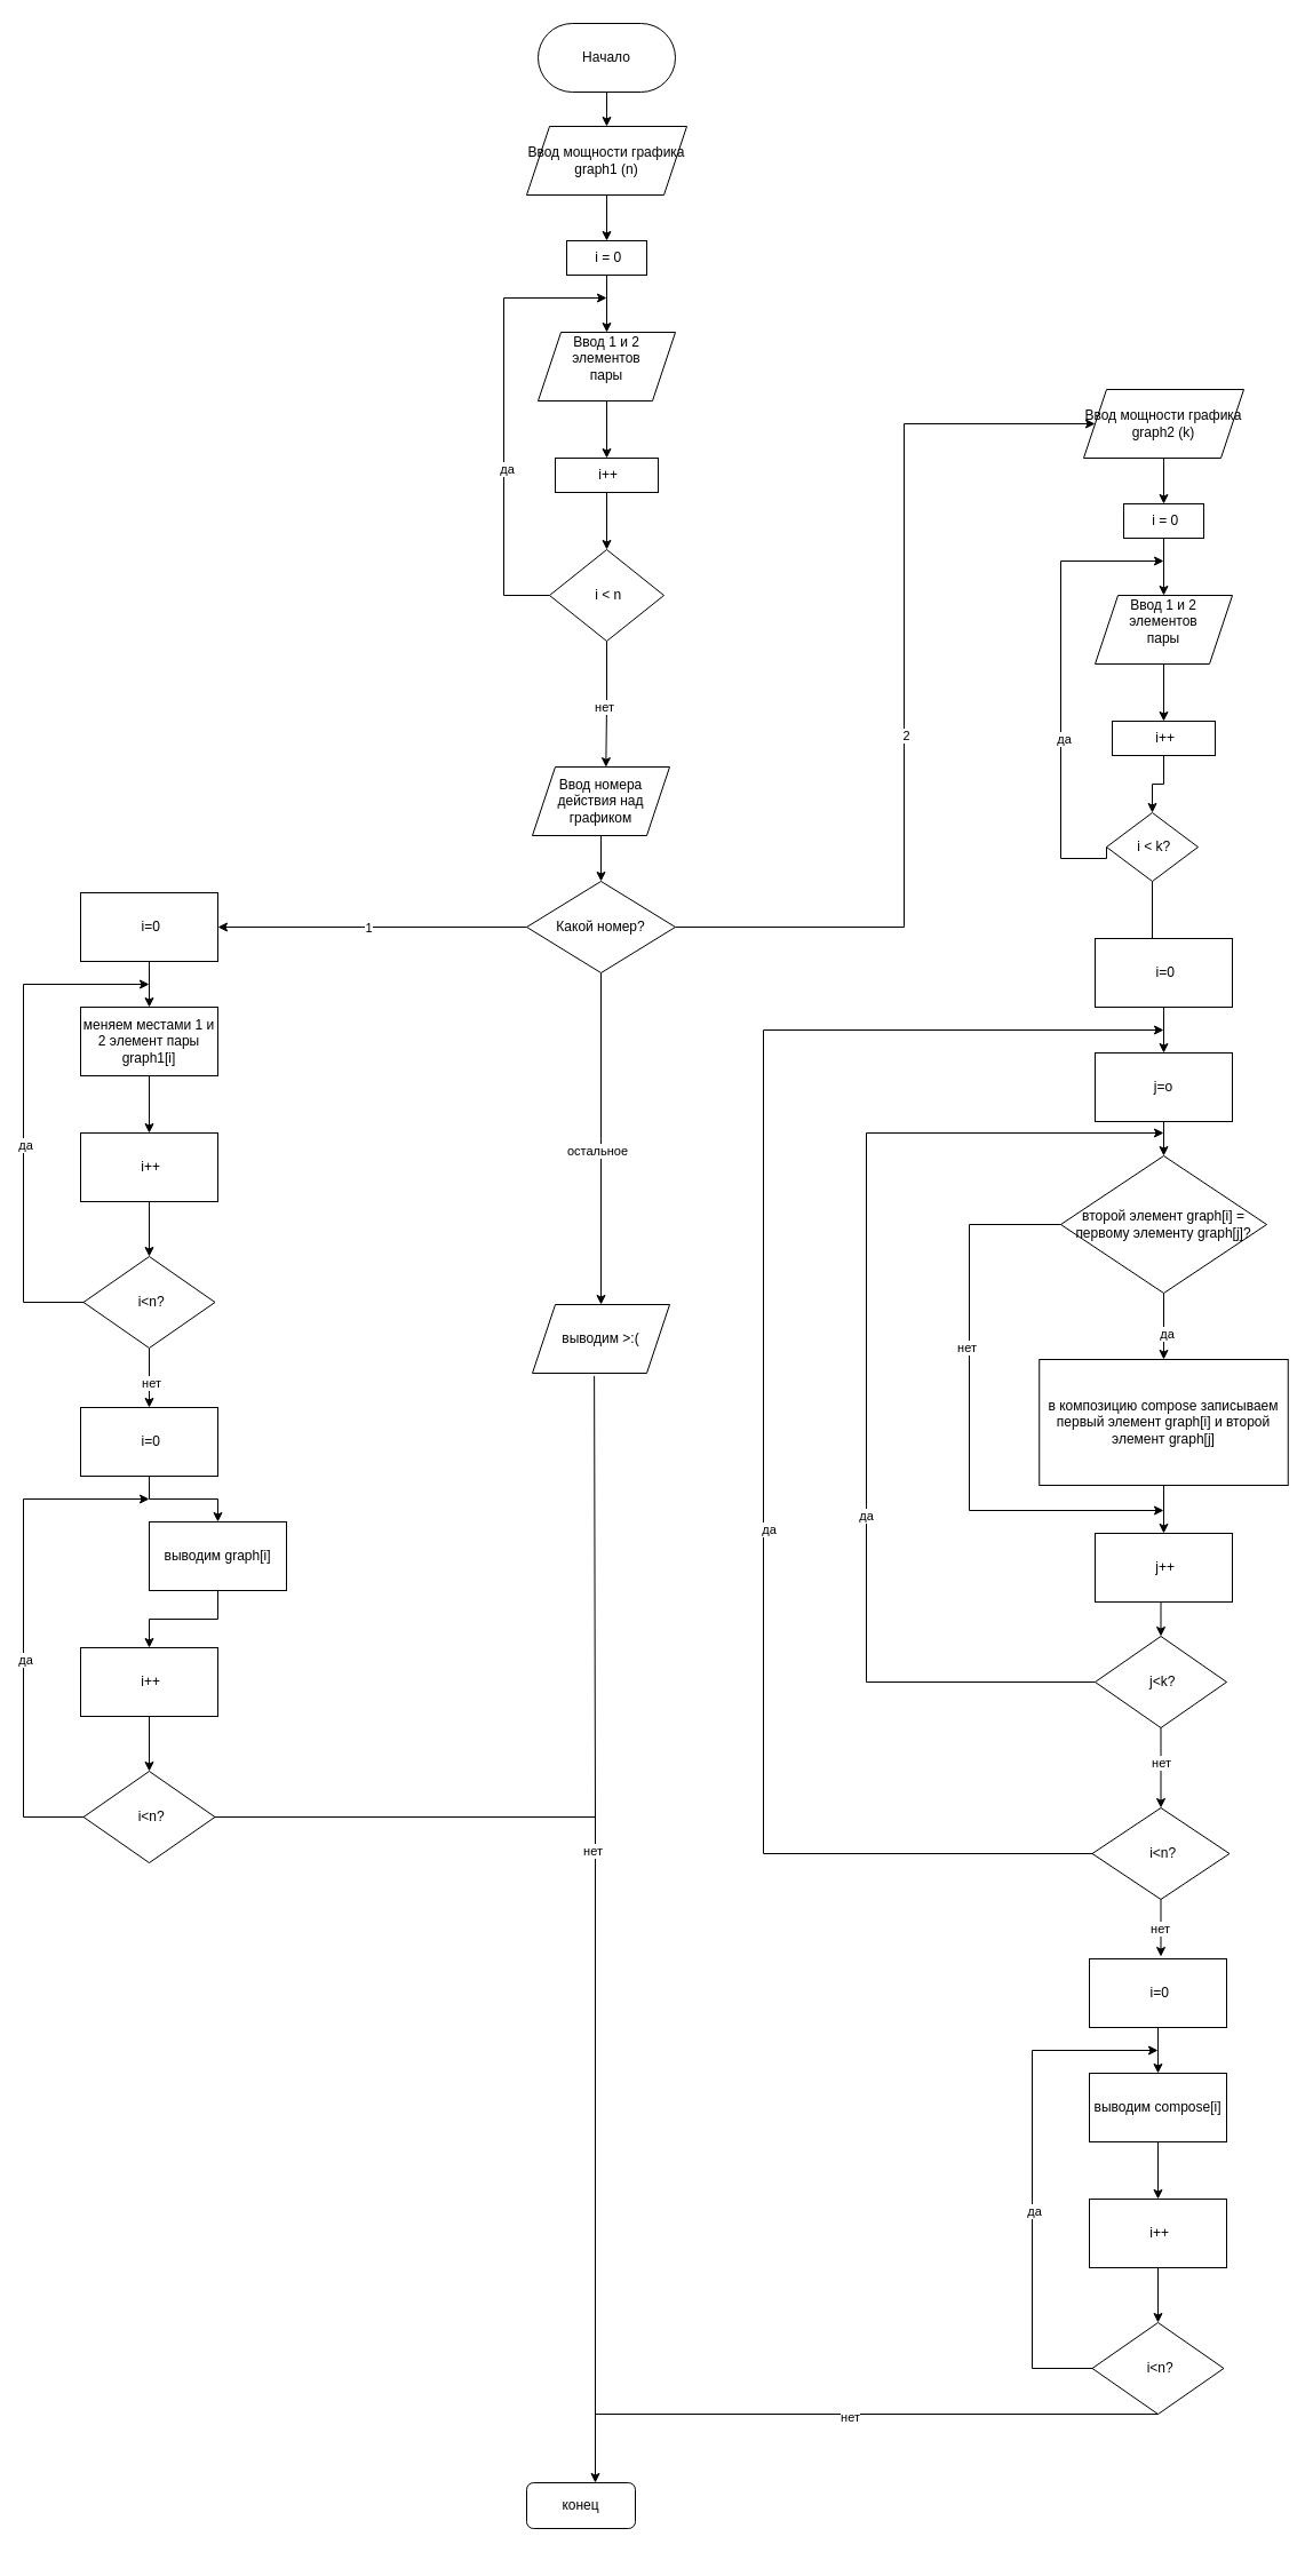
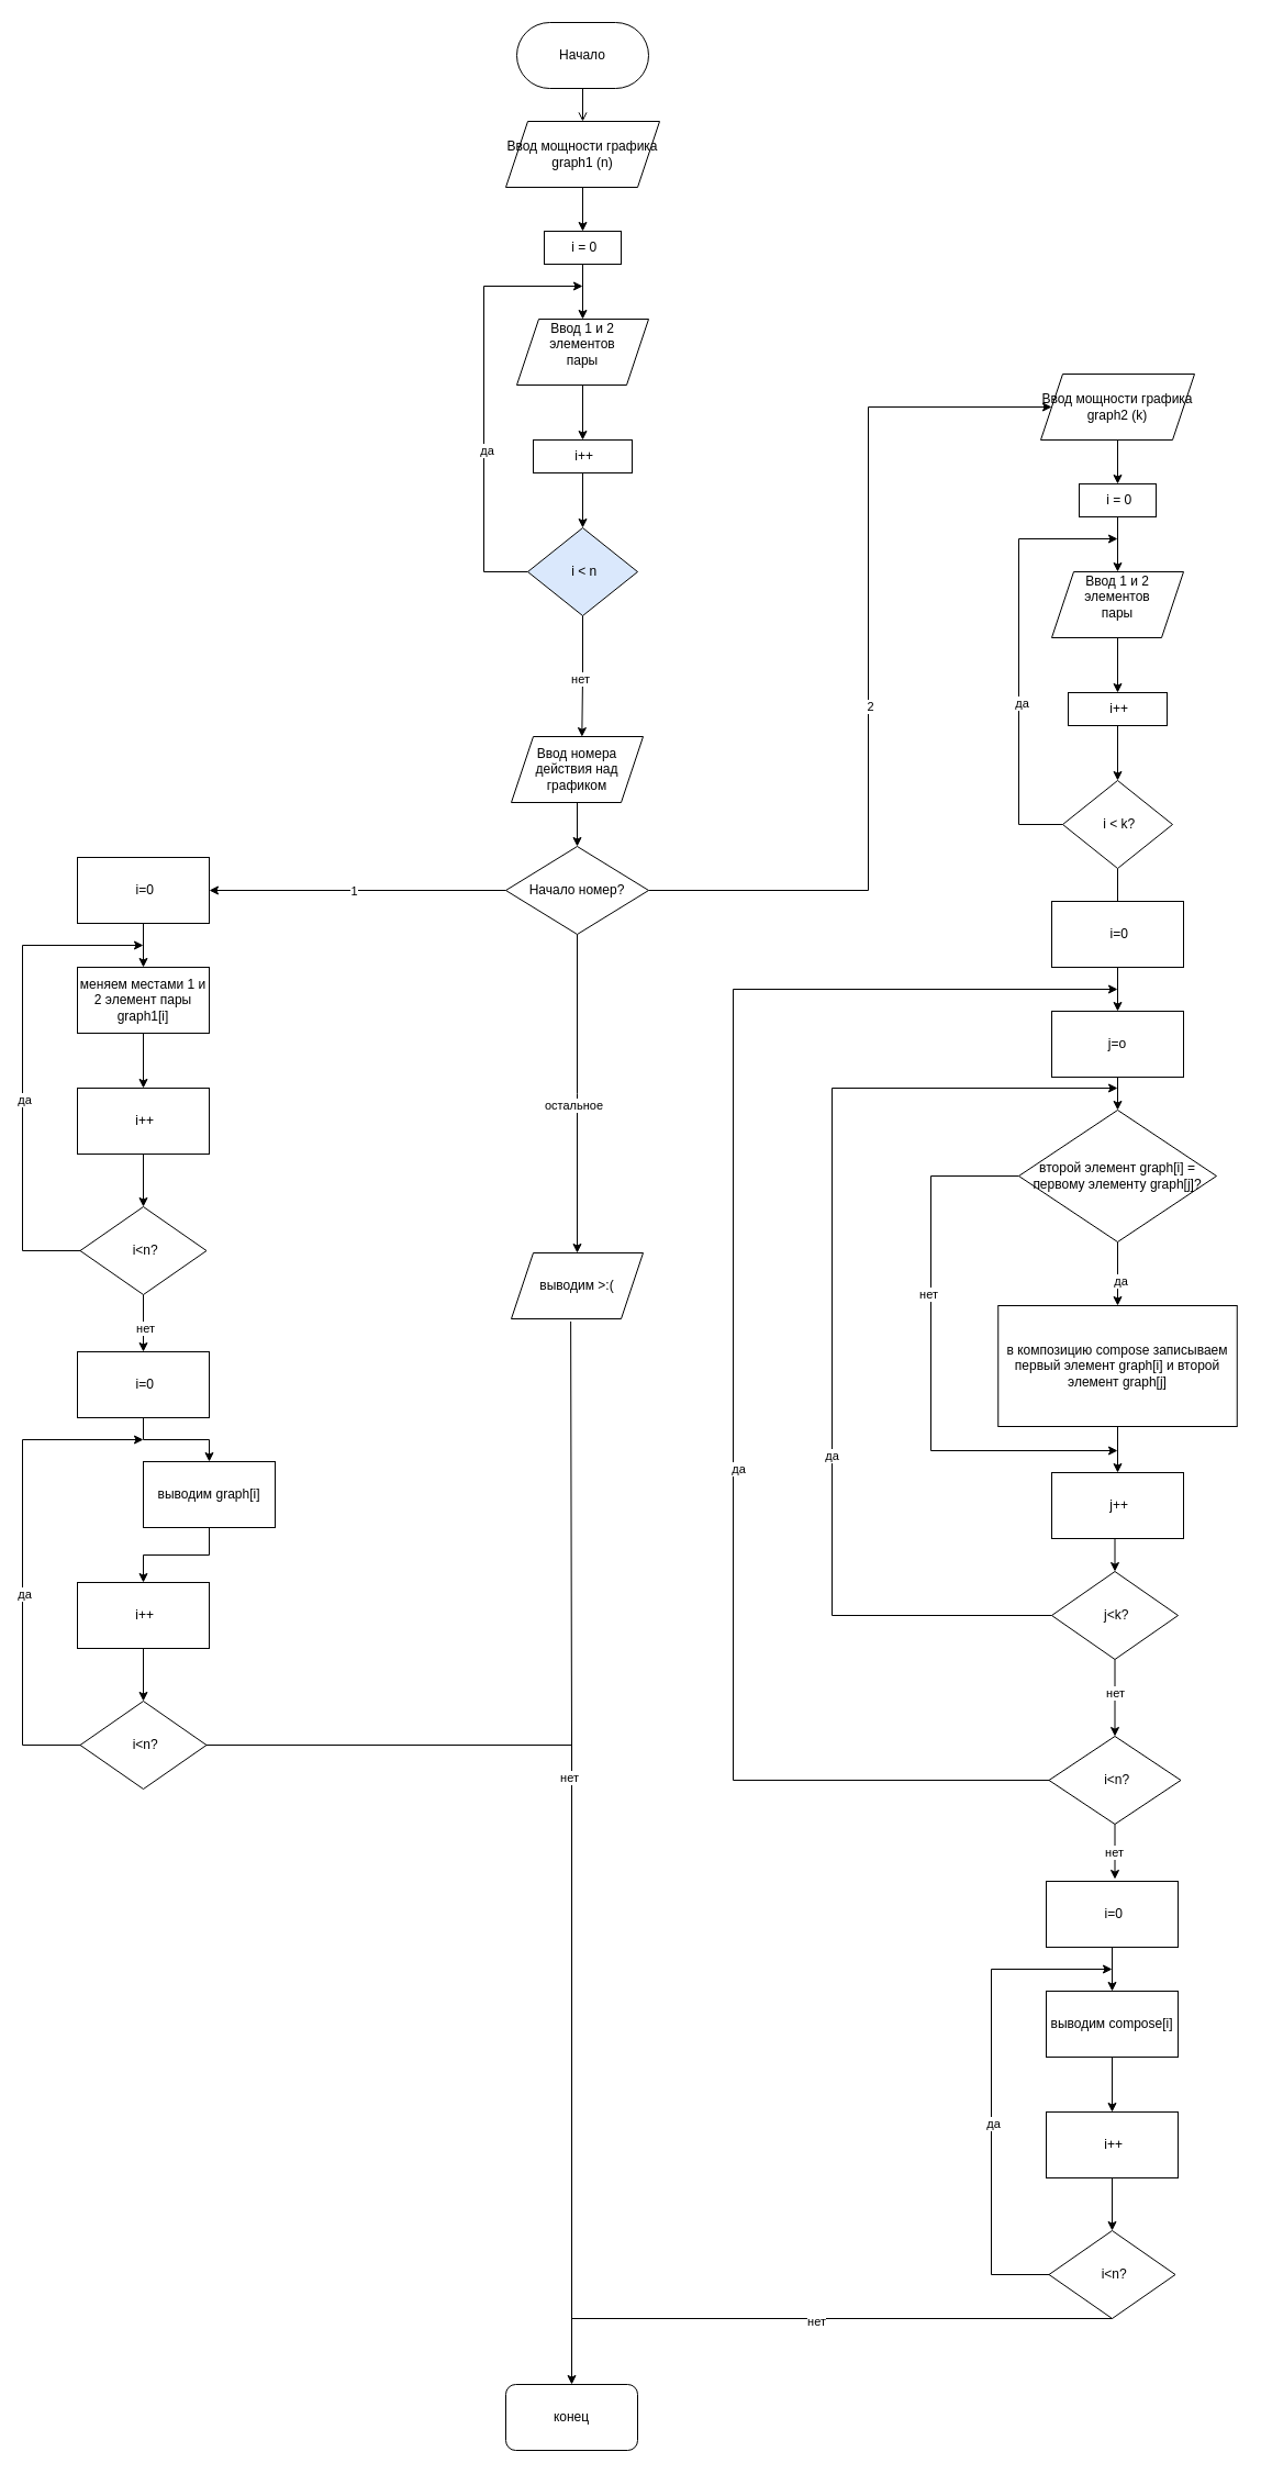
- <mxCell id="2" style="edgeStyle=orthogonalEdgeStyle;rounded=0;orthogonalLoop=1;jettySize=auto;html=1;exitX=0.5;exitY=1;exitDx=0;exitDy=0;entryX=0.5;entryY=0;entryDx=0;entryDy=0;" edge="1" parent="1" source="3" target="5"><mxGeometry relative="1" as="geometry" /></mxCell>
+ <mxCell id="2" style="edgeStyle=orthogonalEdgeStyle;rounded=0;orthogonalLoop=1;jettySize=auto;html=1;exitX=0.5;exitY=1;exitDx=0;exitDy=0;entryX=0.5;entryY=0;entryDx=0;entryDy=0;endArrow=open;" edge="1" parent="1" source="3" target="5"><mxGeometry relative="1" as="geometry" /></mxCell>
- <mxCell id="23" value="&amp;nbsp;i &amp;lt; n" style="rhombus;whiteSpace=wrap;html=1;" vertex="1" parent="1"><mxGeometry x="480" y="480" width="100" height="80" as="geometry" /></mxCell>
+ <mxCell id="23" value="&amp;nbsp;i &amp;lt; n" style="rhombus;whiteSpace=wrap;html=1;fillColor=#dae8fc;" vertex="1" parent="1"><mxGeometry x="480" y="480" width="100" height="80" as="geometry" /></mxCell>
- <mxCell id="61" value="&amp;nbsp;i &amp;lt; k?" style="rhombus;whiteSpace=wrap;html=1;" vertex="1" parent="1"><mxGeometry x="967" y="710" width="80" height="60" as="geometry" /></mxCell>
+ <mxCell id="61" value="&amp;nbsp;i &amp;lt; k?" style="rhombus;whiteSpace=wrap;html=1;" vertex="1" parent="1"><mxGeometry x="967" y="710" width="100" height="80" as="geometry" /></mxCell>
- <mxCell id="14" value="Какой номер?" style="rhombus;whiteSpace=wrap;html=1;" vertex="1" parent="1"><mxGeometry x="460" y="770" width="130" height="80" as="geometry" /></mxCell>
+ <mxCell id="14" value="Начало номер?" style="rhombus;whiteSpace=wrap;html=1;" vertex="1" parent="1"><mxGeometry x="460" y="770" width="130" height="80" as="geometry" /></mxCell>
- <mxCell id="48" value="конец" style="rounded=1;whiteSpace=wrap;html=1;" vertex="1" parent="1"><mxGeometry x="460" y="2170" width="95" height="40" as="geometry" /></mxCell>
+ <mxCell id="48" value="конец" style="rounded=1;whiteSpace=wrap;html=1;" vertex="1" parent="1"><mxGeometry x="460" y="2170" width="120" height="60" as="geometry" /></mxCell>
